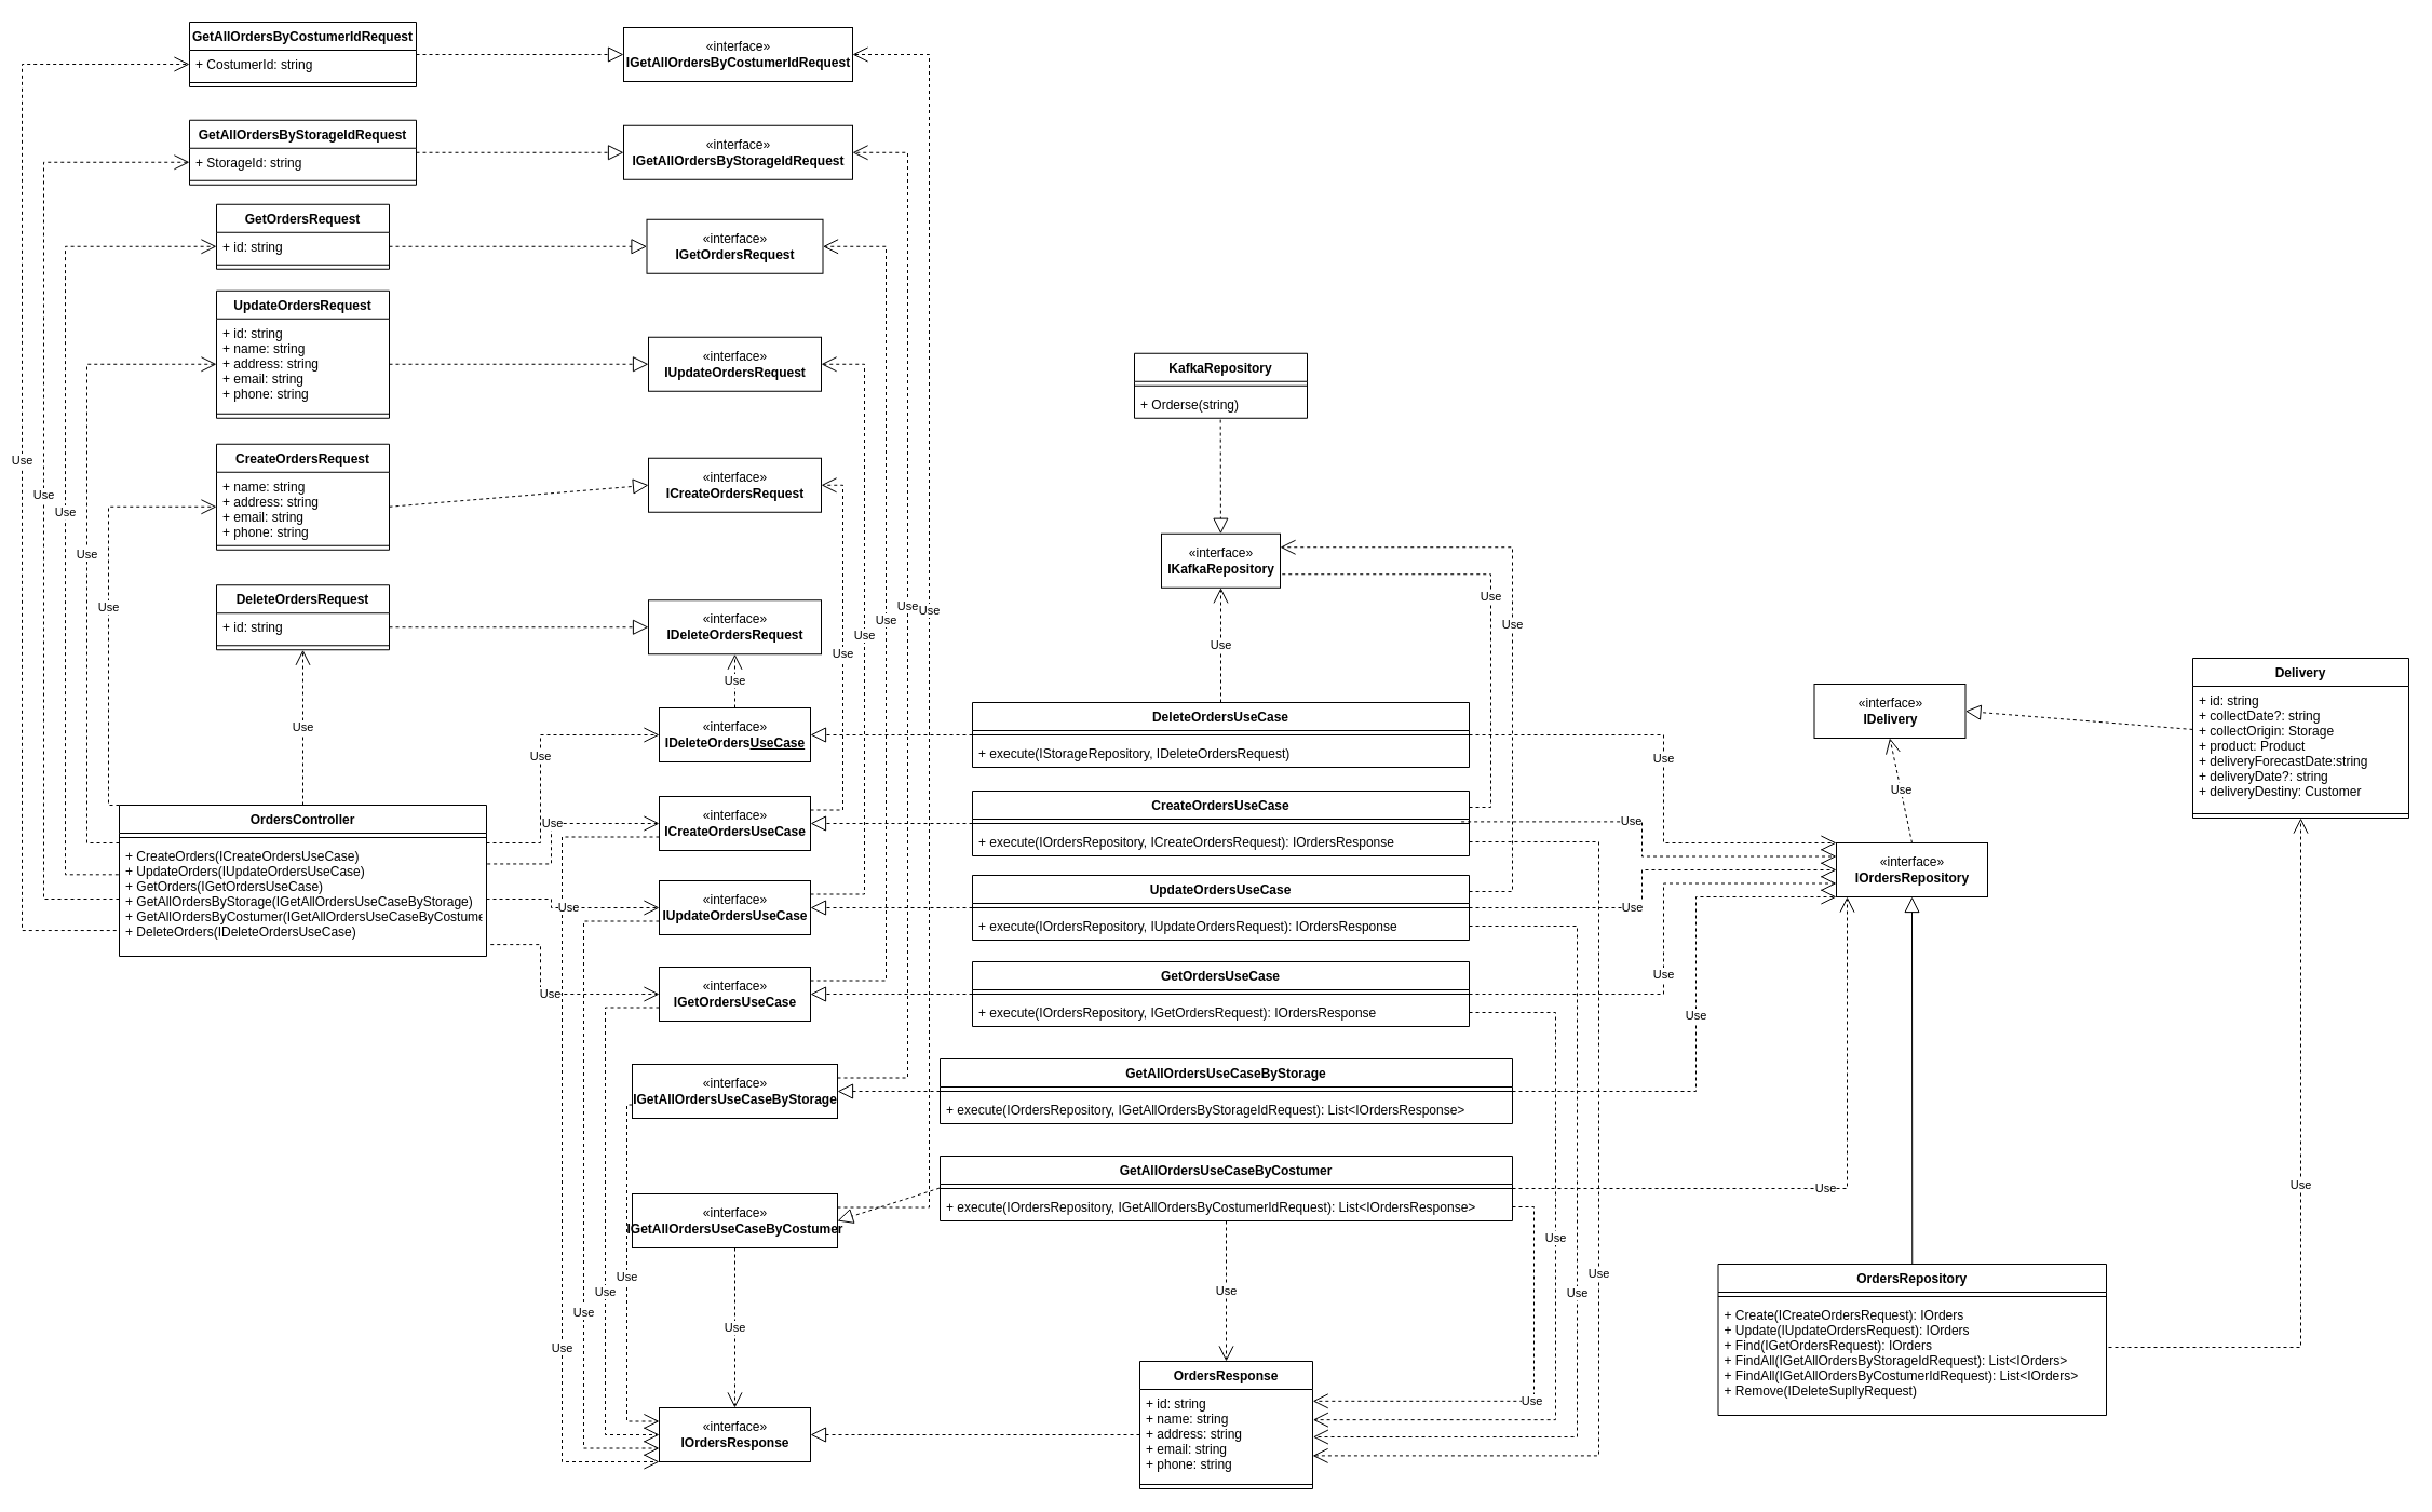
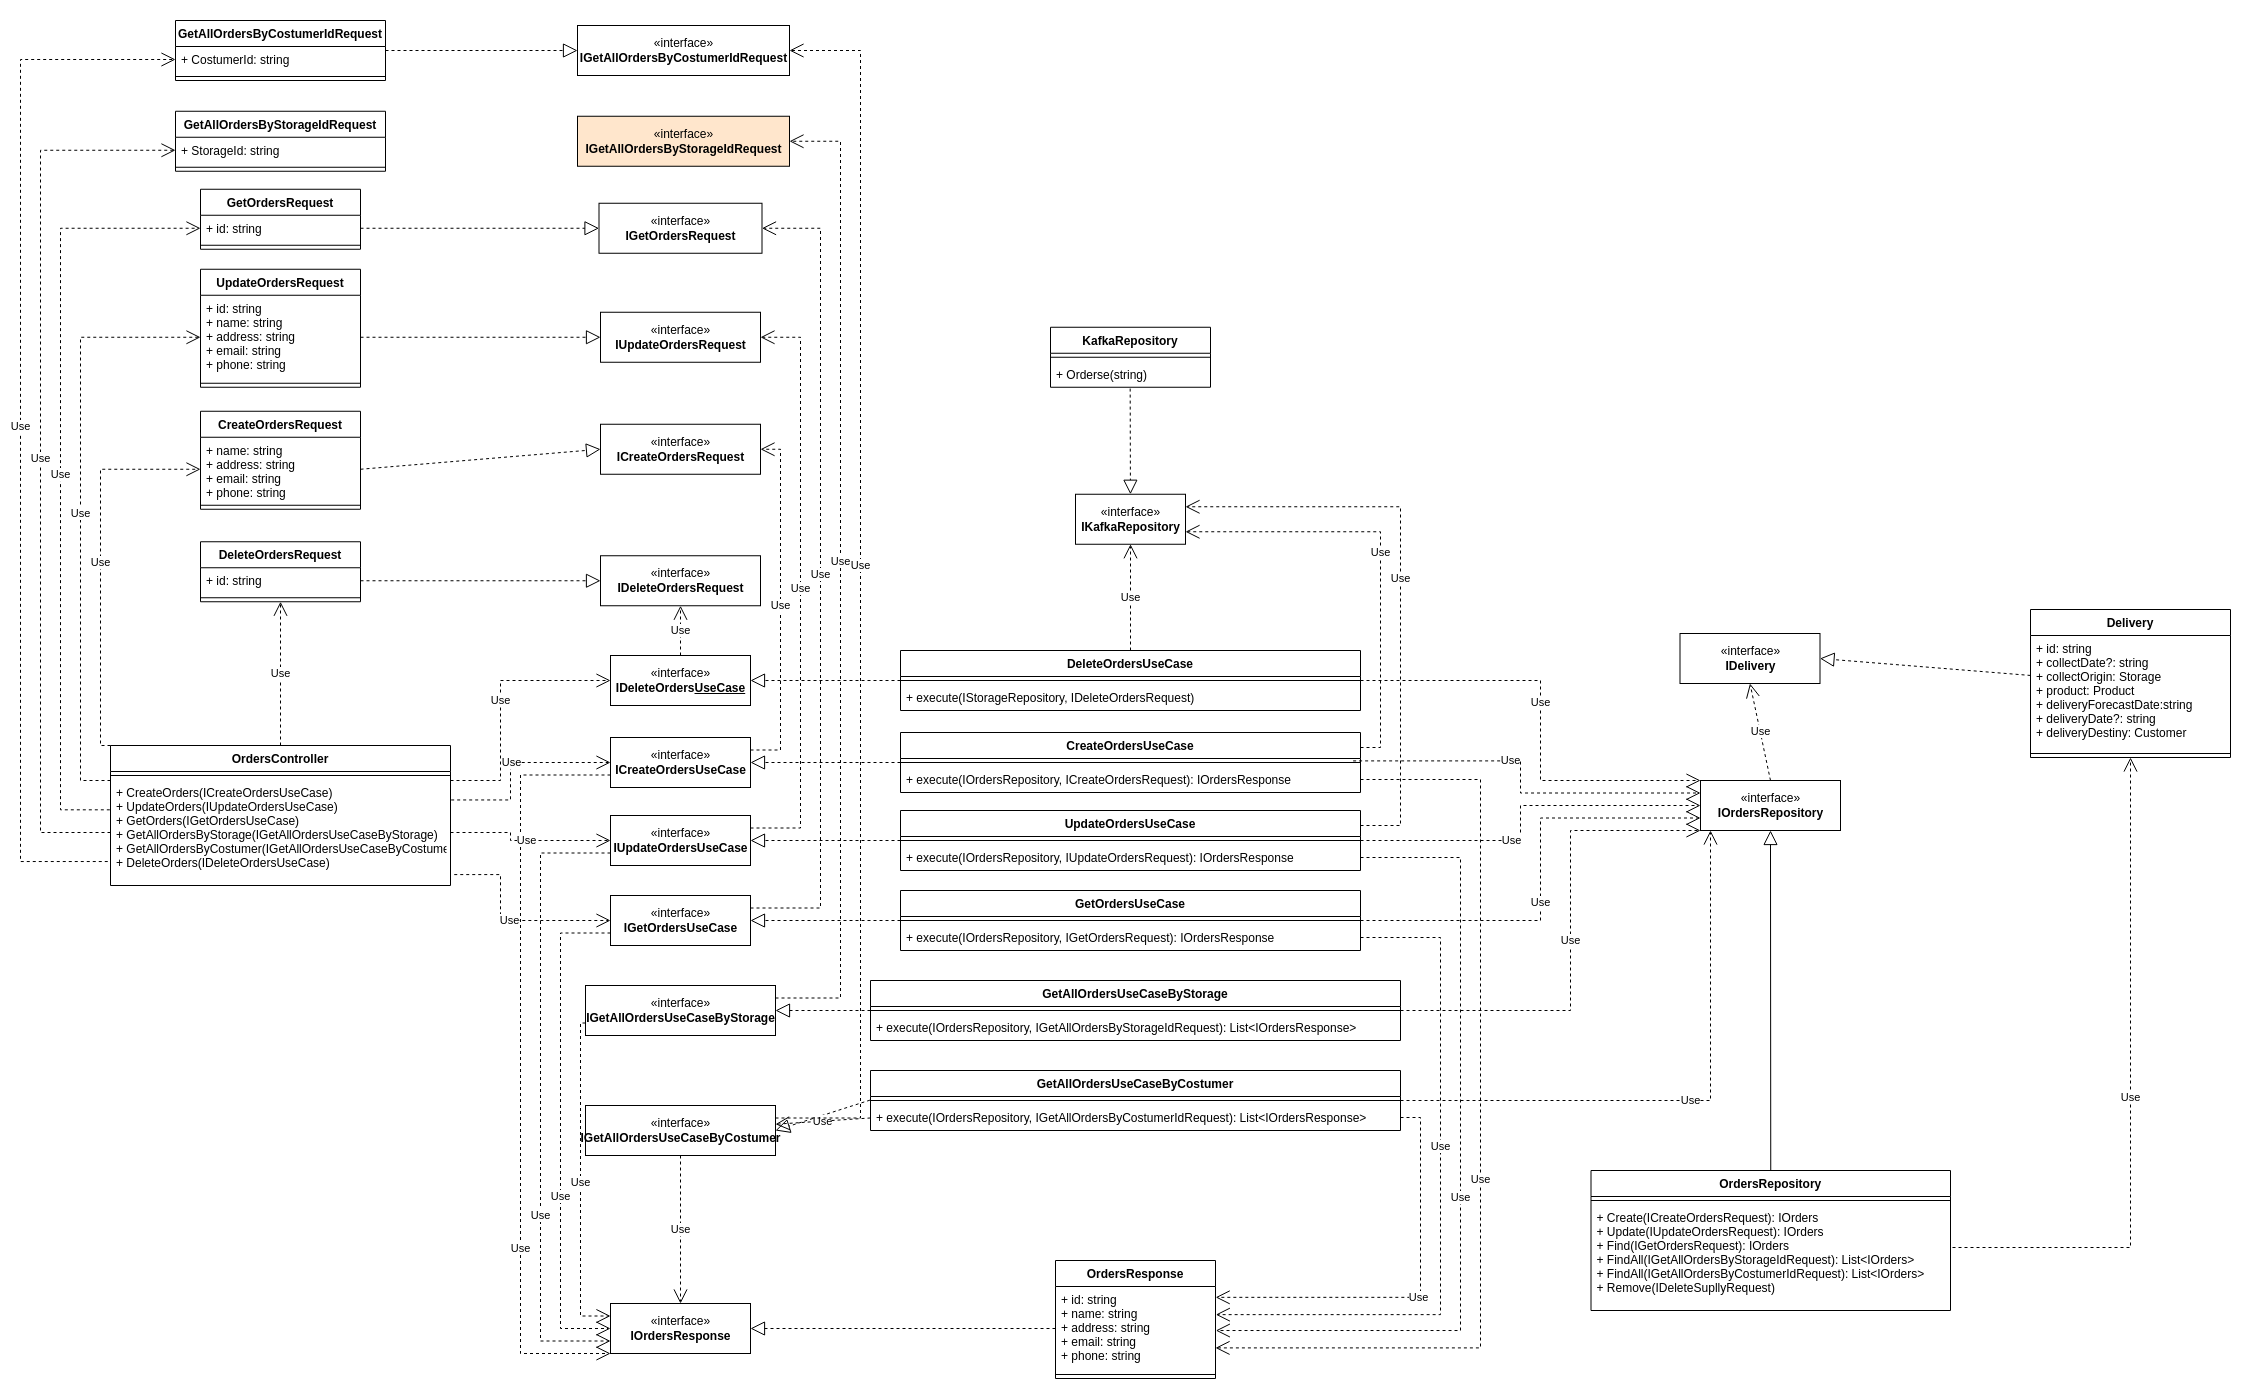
- <mxCell id="103" value="" style="endArrow=block;dashed=1;endFill=0;endSize=12;html=1;rounded=0;entryX=0;entryY=0.5;entryDx=0;entryDy=0;" parent="1" source="100" target="99" edge="1"><mxGeometry width="160" relative="1" as="geometry"><mxPoint x="400" y="138.75" as="sourcePoint" /><mxPoint x="560" y="138.75" as="targetPoint" /></mxGeometry></mxCell>
- <mxCell id="99" value="«interface»&lt;br&gt;&lt;b&gt;IGetAllOrdersByStorageIdRequest&lt;/b&gt;" style="html=1;" parent="1" vertex="1"><mxGeometry x="577" y="115.75" width="212" height="50" as="geometry" /></mxCell>
+ <mxCell id="99" value="«interface»&lt;br&gt;&lt;b&gt;IGetAllOrdersByStorageIdRequest&lt;/b&gt;" style="html=1;fillColor=#ffe6cc;" parent="1" vertex="1"><mxGeometry x="577" y="115.75" width="212" height="50" as="geometry" /></mxCell>
- <mxCell id="90" value="Use" style="endArrow=none;endSize=12;dashed=1;html=1;rounded=0;exitX=1;exitY=0.25;exitDx=0;exitDy=0;entryX=1;entryY=0.75;entryDx=0;entryDy=0;edgeStyle=elbowEdgeStyle;" parent="1" source="8" target="83" edge="1"><mxGeometry width="160" relative="1" as="geometry"><mxPoint x="1340" y="750" as="sourcePoint" /><mxPoint y="750" as="targetPoint" x="1500" /><Array as="points"><mxPoint x="1380" y="610" /><mxPoint x="1370" y="600" /></Array></mxGeometry></mxCell>
+ <mxCell id="90" value="Use" style="endArrow=open;endSize=12;dashed=1;html=1;rounded=0;exitX=1;exitY=0.25;exitDx=0;exitDy=0;entryX=1;entryY=0.75;entryDx=0;entryDy=0;edgeStyle=elbowEdgeStyle;" parent="1" source="8" target="83" edge="1"><mxGeometry width="160" relative="1" as="geometry"><mxPoint x="1340" y="750" as="sourcePoint" /><mxPoint y="750" as="targetPoint" x="1500" /><Array as="points"><mxPoint x="1380" y="610" /><mxPoint x="1370" y="600" /></Array></mxGeometry></mxCell>
- <mxCell id="111" value="Use" style="endArrow=open;endSize=12;dashed=1;html=1;rounded=0;entryX=0.5;entryY=0;entryDx=0;entryDy=0;" parent="1" source="107" target="48" edge="1"><mxGeometry width="160" relative="1" as="geometry"><mxPoint x="1090" y="1170" as="sourcePoint" /><mxPoint x="1120" y="1260" as="targetPoint" /></mxGeometry></mxCell>
+ <mxCell id="111" value="Use" style="endArrow=open;endSize=12;dashed=1;html=1;rounded=0;" parent="1" source="107" target="106" edge="1"><mxGeometry width="160" relative="1" as="geometry"><mxPoint x="1090" y="1170" as="sourcePoint" /><mxPoint x="1120" y="1260" as="targetPoint" /></mxGeometry></mxCell>
